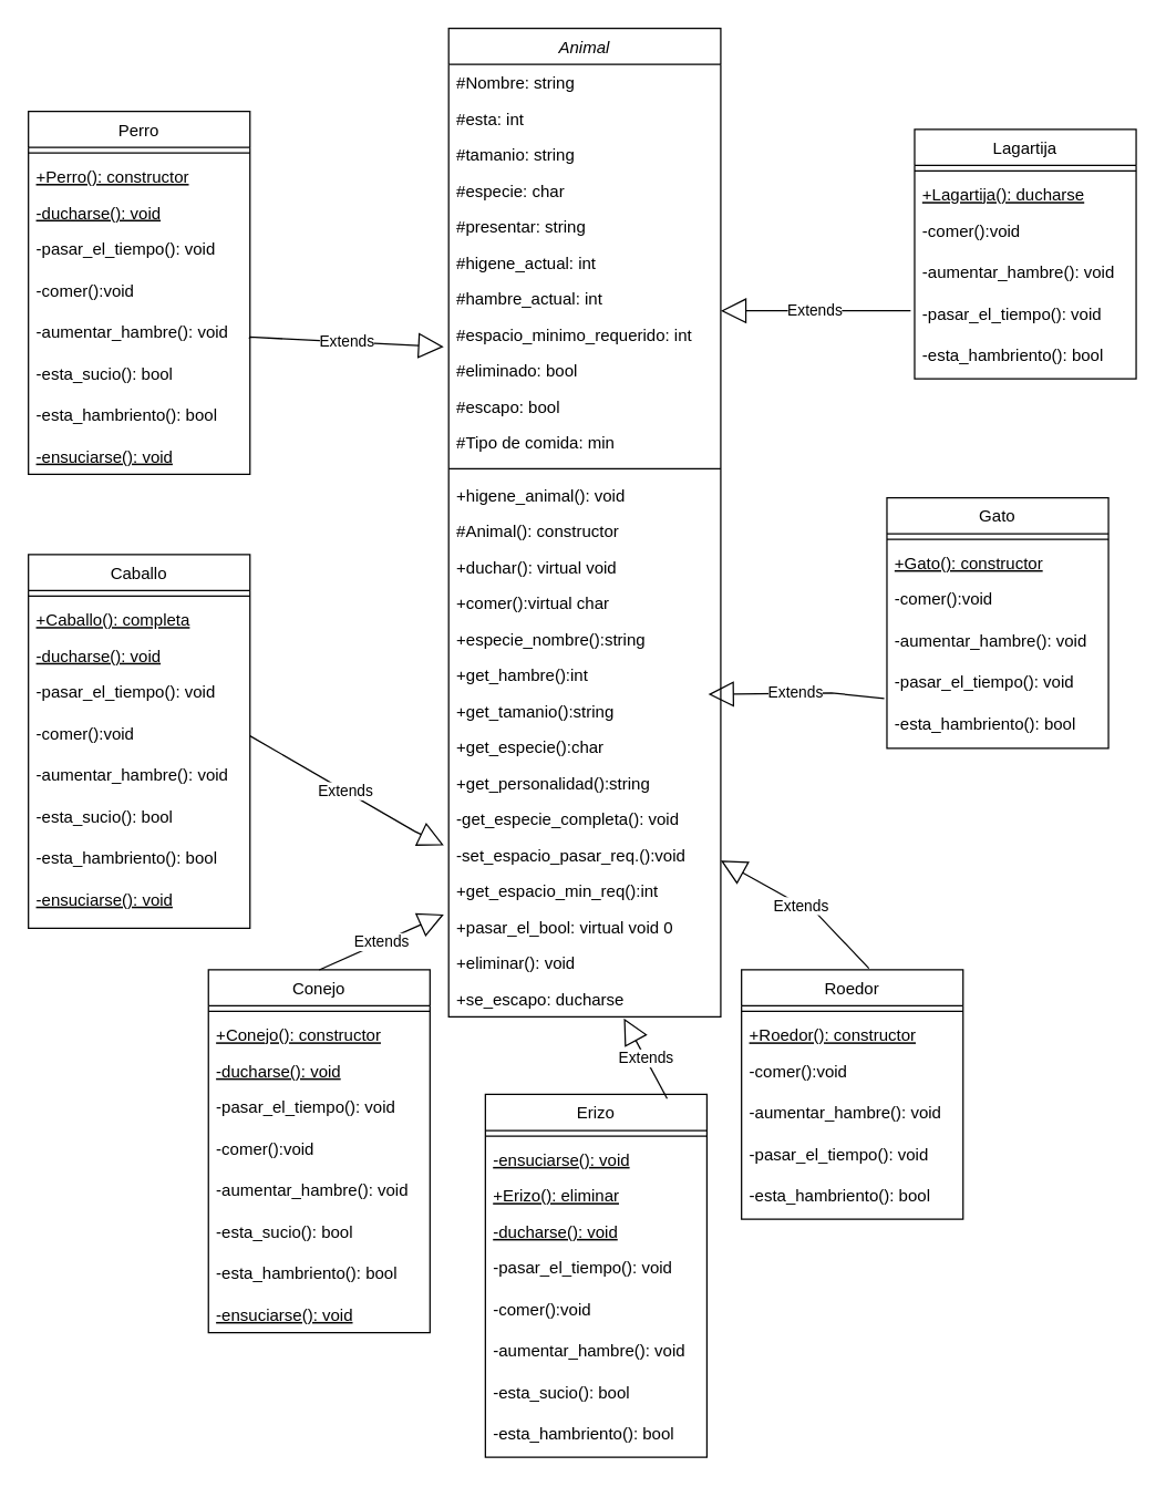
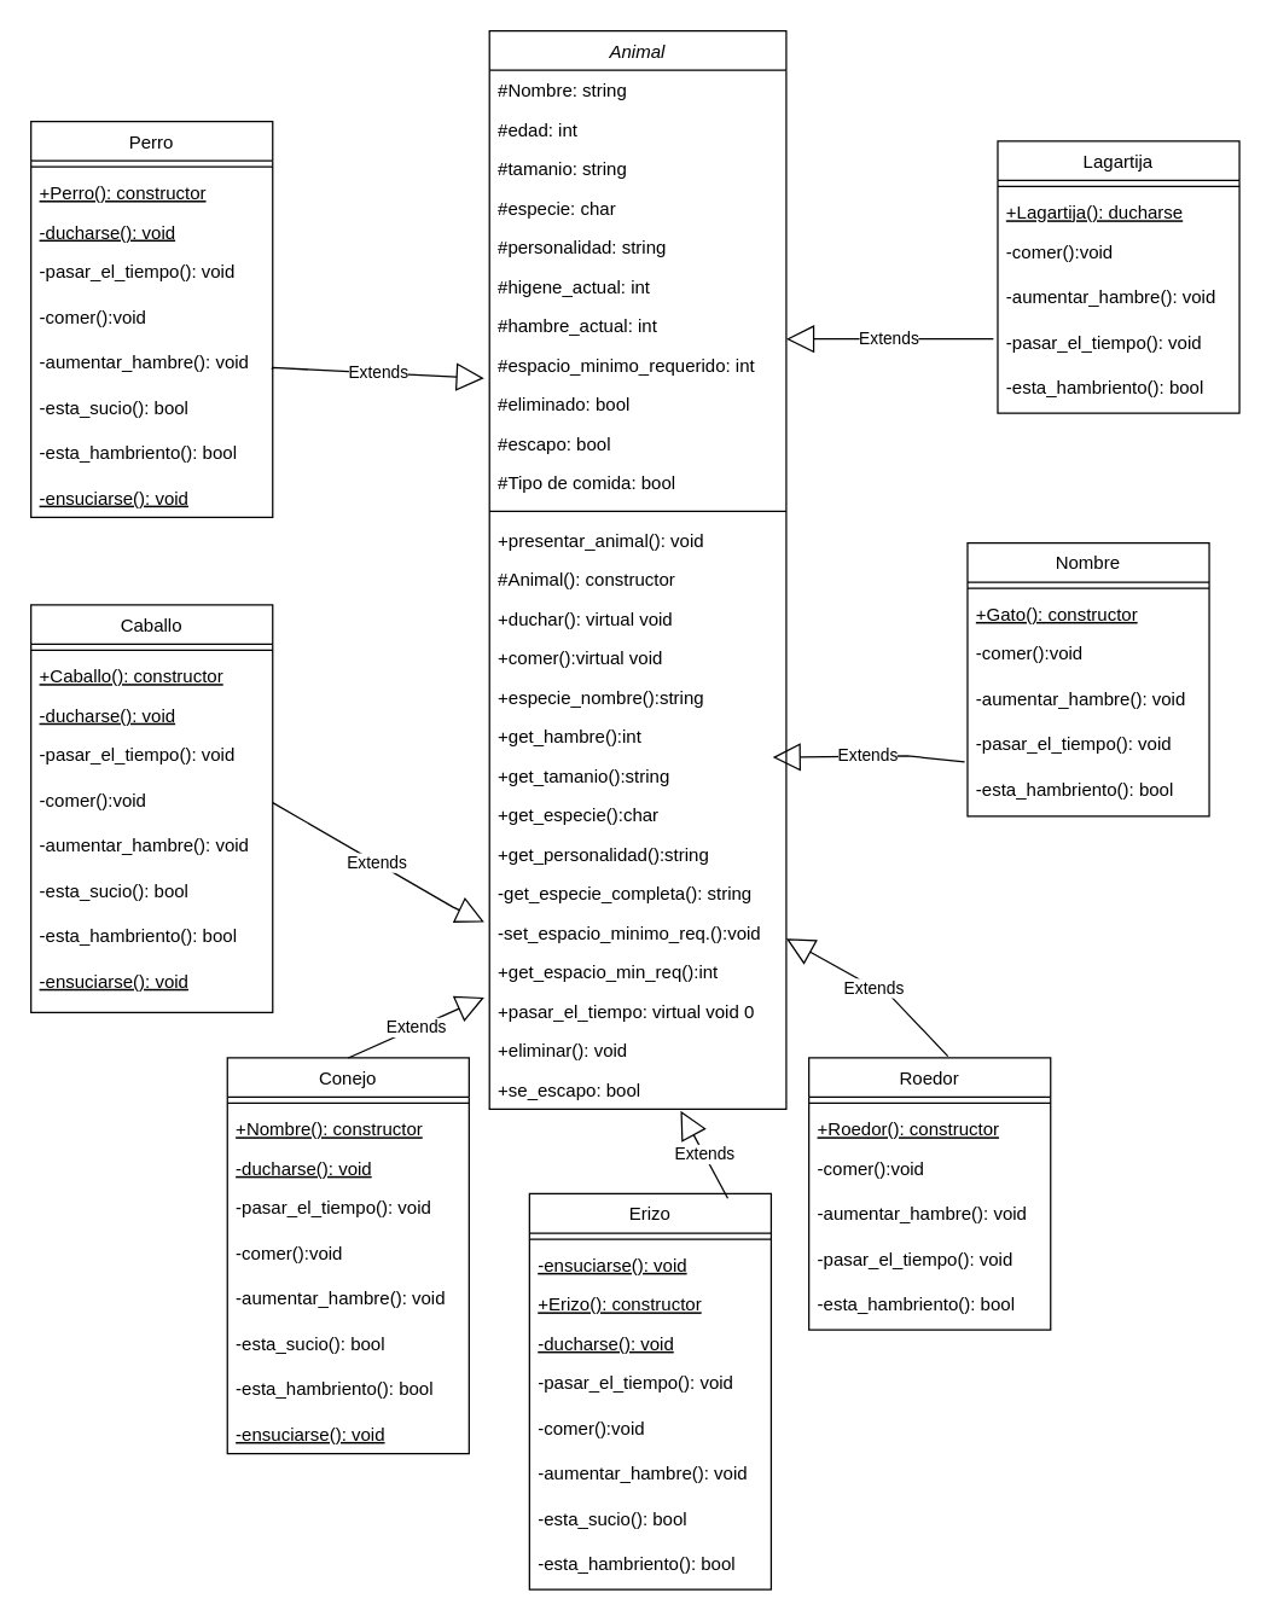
- <mxCell id="4" value="#esta: int" style="text;align=left;verticalAlign=top;spacingLeft=4;spacingRight=4;overflow=hidden;rotatable=0;points=[[0,0.5],[1,0.5]];portConstraint=eastwest;rounded=0;shadow=0;html=0;" parent="2" vertex="1"><mxGeometry y="52" width="196.5" height="26" as="geometry" /></mxCell>
+ <mxCell id="4" value="#edad: int" style="text;align=left;verticalAlign=top;spacingLeft=4;spacingRight=4;overflow=hidden;rotatable=0;points=[[0,0.5],[1,0.5]];portConstraint=eastwest;rounded=0;shadow=0;html=0;" parent="2" vertex="1"><mxGeometry y="52" width="196.5" height="26" as="geometry" /></mxCell>
- <mxCell id="7" value="#presentar: string" style="text;align=left;verticalAlign=top;spacingLeft=4;spacingRight=4;overflow=hidden;rotatable=0;points=[[0,0.5],[1,0.5]];portConstraint=eastwest;" parent="2" vertex="1"><mxGeometry y="130" width="196.5" height="26" as="geometry" /></mxCell>
+ <mxCell id="7" value="#personalidad: string" style="text;align=left;verticalAlign=top;spacingLeft=4;spacingRight=4;overflow=hidden;rotatable=0;points=[[0,0.5],[1,0.5]];portConstraint=eastwest;" parent="2" vertex="1"><mxGeometry y="130" width="196.5" height="26" as="geometry" /></mxCell>
- <mxCell id="13" value="#Tipo de comida: min" style="text;align=left;verticalAlign=top;spacingLeft=4;spacingRight=4;overflow=hidden;rotatable=0;points=[[0,0.5],[1,0.5]];portConstraint=eastwest;" parent="2" vertex="1"><mxGeometry y="286" width="196.5" height="26" as="geometry" /></mxCell>
+ <mxCell id="13" value="#Tipo de comida: bool" style="text;align=left;verticalAlign=top;spacingLeft=4;spacingRight=4;overflow=hidden;rotatable=0;points=[[0,0.5],[1,0.5]];portConstraint=eastwest;" parent="2" vertex="1"><mxGeometry y="286" width="196.5" height="26" as="geometry" /></mxCell>
- <mxCell id="15" value="+higene_animal(): void" style="text;align=left;verticalAlign=top;spacingLeft=4;spacingRight=4;overflow=hidden;rotatable=0;points=[[0,0.5],[1,0.5]];portConstraint=eastwest;" parent="2" vertex="1"><mxGeometry y="324" width="196.5" height="26" as="geometry" /></mxCell>
+ <mxCell id="15" value="+presentar_animal(): void" style="text;align=left;verticalAlign=top;spacingLeft=4;spacingRight=4;overflow=hidden;rotatable=0;points=[[0,0.5],[1,0.5]];portConstraint=eastwest;" parent="2" vertex="1"><mxGeometry y="324" width="196.5" height="26" as="geometry" /></mxCell>
- <mxCell id="40" value="Gato" style="swimlane;fontStyle=0;align=center;verticalAlign=top;childLayout=stackLayout;horizontal=1;startSize=26;horizontalStack=0;resizeParent=1;resizeLast=0;collapsible=1;marginBottom=0;rounded=0;shadow=0;strokeWidth=1;" parent="1" vertex="1"><mxGeometry x="640" y="359" width="160" height="181" as="geometry"><mxRectangle x="130" y="380" width="160" height="26" as="alternateBounds" /></mxGeometry></mxCell>
+ <mxCell id="40" value="Nombre" style="swimlane;fontStyle=0;align=center;verticalAlign=top;childLayout=stackLayout;horizontal=1;startSize=26;horizontalStack=0;resizeParent=1;resizeLast=0;collapsible=1;marginBottom=0;rounded=0;shadow=0;strokeWidth=1;" parent="1" vertex="1"><mxGeometry x="640" y="359" width="160" height="181" as="geometry"><mxRectangle x="130" y="380" width="160" height="26" as="alternateBounds" /></mxGeometry></mxCell>
- <mxCell id="18" value="+comer():virtual char" style="text;align=left;verticalAlign=top;spacingLeft=4;spacingRight=4;overflow=hidden;rotatable=0;points=[[0,0.5],[1,0.5]];portConstraint=eastwest;" parent="2" vertex="1"><mxGeometry y="402" width="196.5" height="26" as="geometry" /></mxCell>
+ <mxCell id="18" value="+comer():virtual void" style="text;align=left;verticalAlign=top;spacingLeft=4;spacingRight=4;overflow=hidden;rotatable=0;points=[[0,0.5],[1,0.5]];portConstraint=eastwest;" parent="2" vertex="1"><mxGeometry y="402" width="196.5" height="26" as="geometry" /></mxCell>
- <mxCell id="73" value="+Caballo(): completa" style="text;align=left;verticalAlign=top;spacingLeft=4;spacingRight=4;overflow=hidden;rotatable=0;points=[[0,0.5],[1,0.5]];portConstraint=eastwest;fontStyle=4" parent="71" vertex="1"><mxGeometry y="34" width="160" height="26" as="geometry" /></mxCell>
+ <mxCell id="73" value="+Caballo(): constructor" style="text;align=left;verticalAlign=top;spacingLeft=4;spacingRight=4;overflow=hidden;rotatable=0;points=[[0,0.5],[1,0.5]];portConstraint=eastwest;fontStyle=4" parent="71" vertex="1"><mxGeometry y="34" width="160" height="26" as="geometry" /></mxCell>
- <mxCell id="24" value="-get_especie_completa(): void" style="text;align=left;verticalAlign=top;spacingLeft=4;spacingRight=4;overflow=hidden;rotatable=0;points=[[0,0.5],[1,0.5]];portConstraint=eastwest;" parent="2" vertex="1"><mxGeometry y="558" width="196.5" height="26" as="geometry" /></mxCell>
+ <mxCell id="24" value="-get_especie_completa(): string" style="text;align=left;verticalAlign=top;spacingLeft=4;spacingRight=4;overflow=hidden;rotatable=0;points=[[0,0.5],[1,0.5]];portConstraint=eastwest;" parent="2" vertex="1"><mxGeometry y="558" width="196.5" height="26" as="geometry" /></mxCell>
- <mxCell id="25" value="-set_espacio_pasar_req.():void" style="text;align=left;verticalAlign=top;spacingLeft=4;spacingRight=4;overflow=hidden;rotatable=0;points=[[0,0.5],[1,0.5]];portConstraint=eastwest;" parent="2" vertex="1"><mxGeometry y="584" width="196.5" height="26" as="geometry" /></mxCell>
+ <mxCell id="25" value="-set_espacio_minimo_req.():void" style="text;align=left;verticalAlign=top;spacingLeft=4;spacingRight=4;overflow=hidden;rotatable=0;points=[[0,0.5],[1,0.5]];portConstraint=eastwest;" parent="2" vertex="1"><mxGeometry y="584" width="196.5" height="26" as="geometry" /></mxCell>
- <mxCell id="27" value="+pasar_el_bool: virtual void 0" style="text;align=left;verticalAlign=top;spacingLeft=4;spacingRight=4;overflow=hidden;rotatable=0;points=[[0,0.5],[1,0.5]];portConstraint=eastwest;" parent="2" vertex="1"><mxGeometry y="636" width="196.5" height="26" as="geometry" /></mxCell>
+ <mxCell id="27" value="+pasar_el_tiempo: virtual void 0" style="text;align=left;verticalAlign=top;spacingLeft=4;spacingRight=4;overflow=hidden;rotatable=0;points=[[0,0.5],[1,0.5]];portConstraint=eastwest;" parent="2" vertex="1"><mxGeometry y="636" width="196.5" height="26" as="geometry" /></mxCell>
- <mxCell id="29" value="+se_escapo: ducharse" style="text;align=left;verticalAlign=top;spacingLeft=4;spacingRight=4;overflow=hidden;rotatable=0;points=[[0,0.5],[1,0.5]];portConstraint=eastwest;" parent="2" vertex="1"><mxGeometry y="688" width="196.5" height="26" as="geometry" /></mxCell>
+ <mxCell id="29" value="+se_escapo: bool" style="text;align=left;verticalAlign=top;spacingLeft=4;spacingRight=4;overflow=hidden;rotatable=0;points=[[0,0.5],[1,0.5]];portConstraint=eastwest;" parent="2" vertex="1"><mxGeometry y="688" width="196.5" height="26" as="geometry" /></mxCell>
- <mxCell id="63" value="+Conejo(): constructor" style="text;align=left;verticalAlign=top;spacingLeft=4;spacingRight=4;overflow=hidden;rotatable=0;points=[[0,0.5],[1,0.5]];portConstraint=eastwest;fontStyle=4" parent="61" vertex="1"><mxGeometry y="34" width="160" height="26" as="geometry" /></mxCell>
+ <mxCell id="63" value="+Nombre(): constructor" style="text;align=left;verticalAlign=top;spacingLeft=4;spacingRight=4;overflow=hidden;rotatable=0;points=[[0,0.5],[1,0.5]];portConstraint=eastwest;fontStyle=4" parent="61" vertex="1"><mxGeometry y="34" width="160" height="26" as="geometry" /></mxCell>
- <mxCell id="33" value="+Erizo(): eliminar" style="text;align=left;verticalAlign=top;spacingLeft=4;spacingRight=4;overflow=hidden;rotatable=0;points=[[0,0.5],[1,0.5]];portConstraint=eastwest;fontStyle=4" parent="30" vertex="1"><mxGeometry y="60" width="160" height="26" as="geometry" /></mxCell>
+ <mxCell id="33" value="+Erizo(): constructor" style="text;align=left;verticalAlign=top;spacingLeft=4;spacingRight=4;overflow=hidden;rotatable=0;points=[[0,0.5],[1,0.5]];portConstraint=eastwest;fontStyle=4" parent="30" vertex="1"><mxGeometry y="60" width="160" height="26" as="geometry" /></mxCell>
